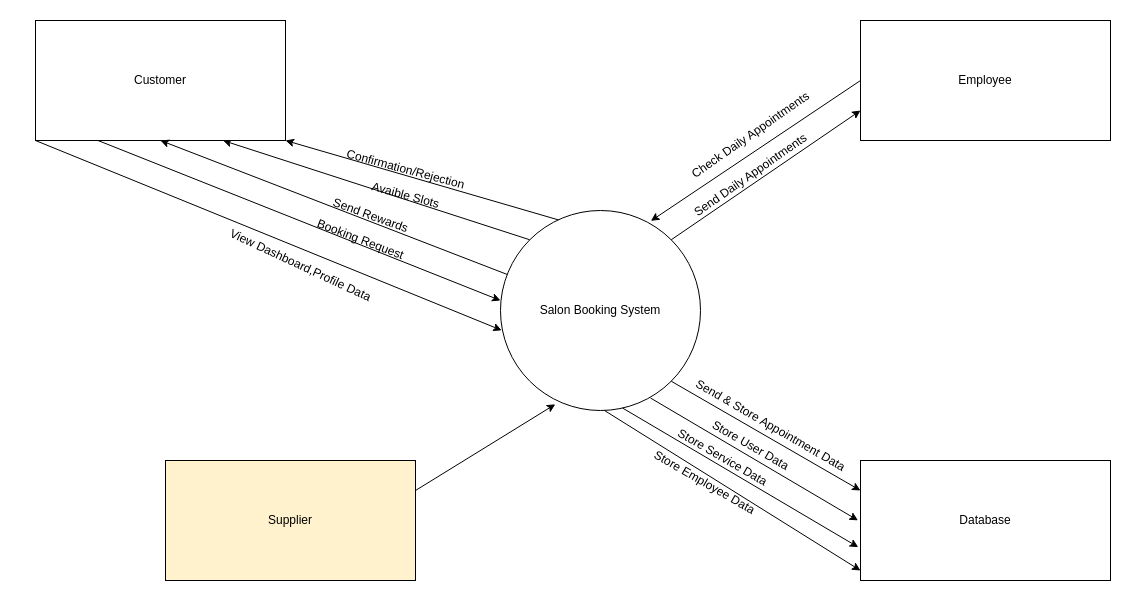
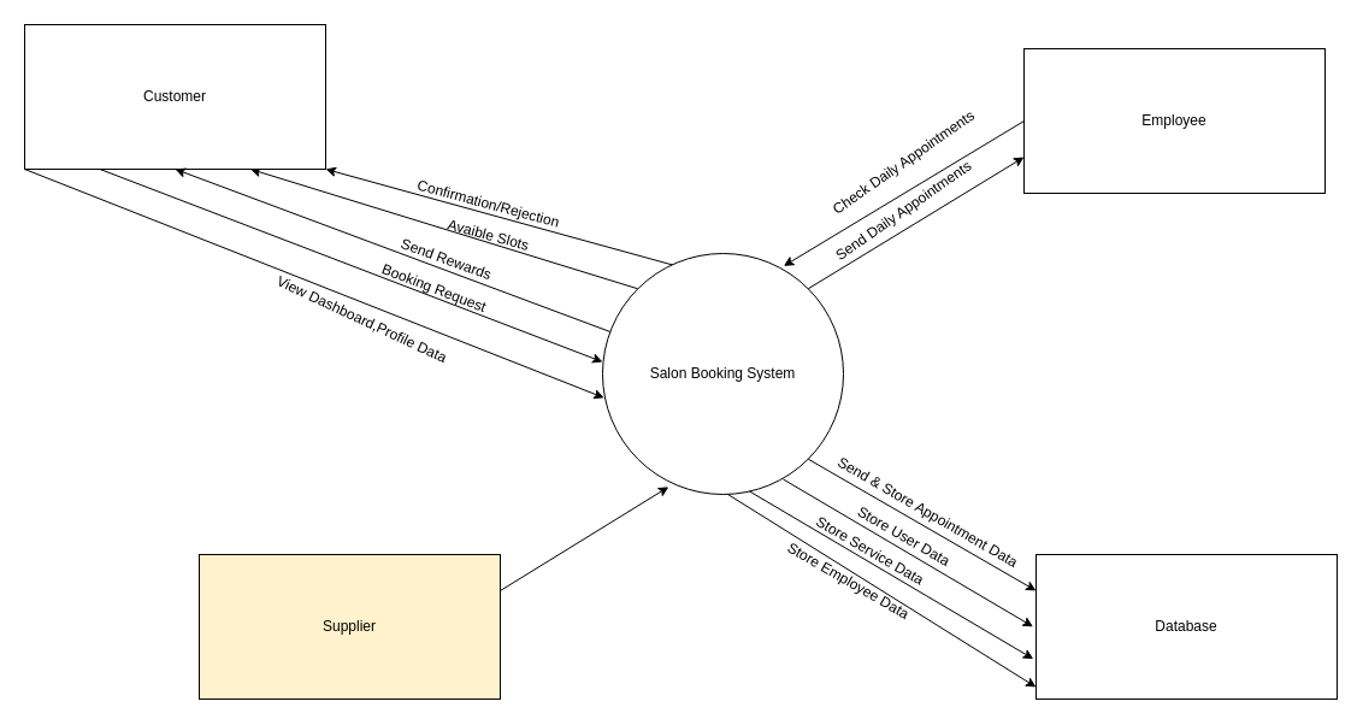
- <mxCell id="6" value="Customer" style="rounded=0;whiteSpace=wrap;html=1;" parent="1" vertex="1"><mxGeometry x="35" y="20" width="250" height="120" as="geometry" /></mxCell>
+ <mxCell id="6" value="Customer" style="rounded=0;whiteSpace=wrap;html=1;" parent="1" vertex="1"><mxGeometry x="20" y="20" width="250" height="120" as="geometry" /></mxCell>
- <mxCell id="9" value="Employee" style="rounded=0;whiteSpace=wrap;html=1;" parent="1" vertex="1"><mxGeometry x="860" y="20" width="250" height="120" as="geometry" /></mxCell>
+ <mxCell id="9" value="Employee" style="rounded=0;whiteSpace=wrap;html=1;" parent="1" vertex="1"><mxGeometry x="850" y="40" width="250" height="120" as="geometry" /></mxCell>
